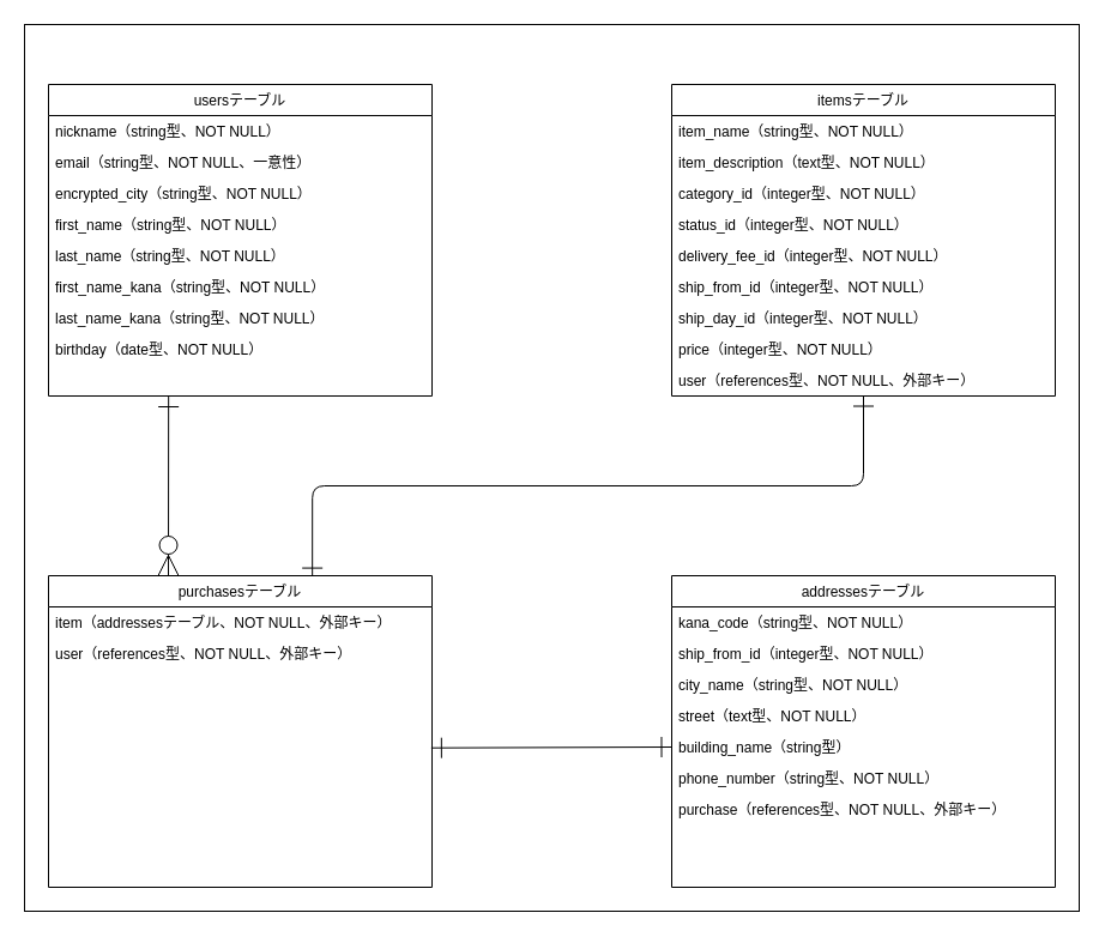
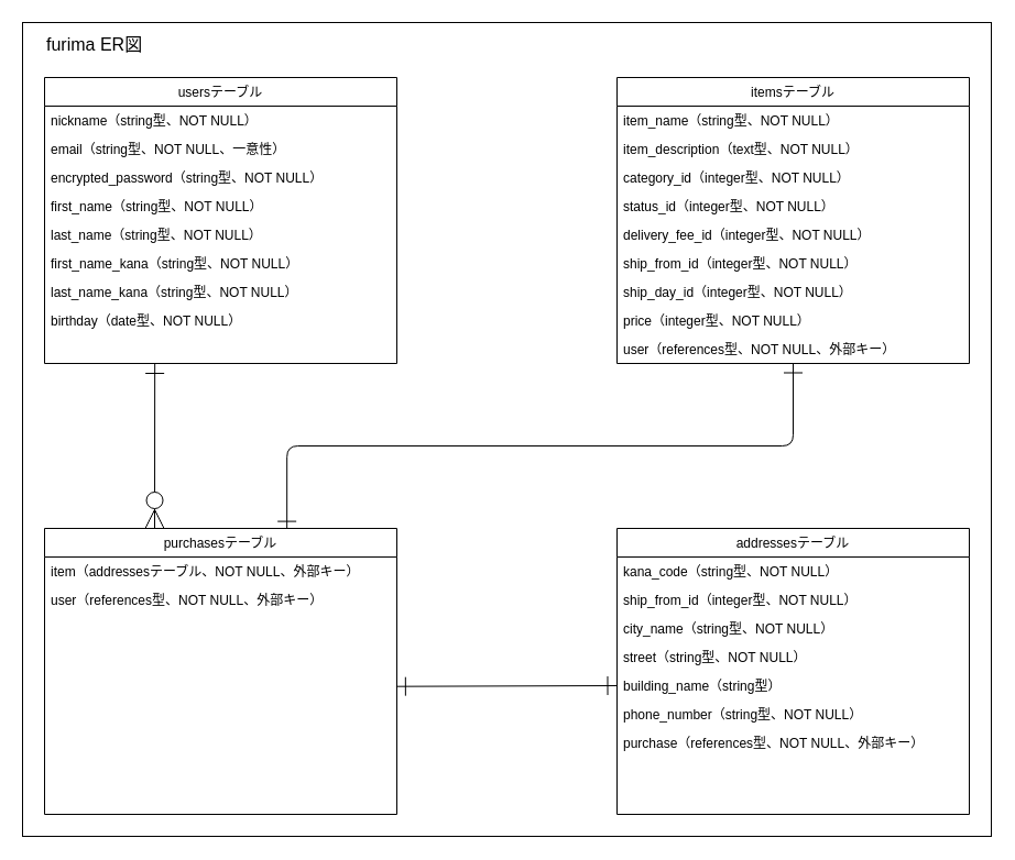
+ <mxCell id="3" value="&lt;font color=&quot;#000000&quot; style=&quot;font-size: 16px;&quot;&gt;furima ER図&lt;/font&gt;" style="text;html=1;align=left;verticalAlign=middle;resizable=0;points=[];autosize=1;strokeColor=none;fontSize=16;" parent="1" vertex="1"><mxGeometry x="40" y="30" width="100" height="20" as="geometry" /></mxCell>
- <mxCell id="17" value="encrypted_city（string型、NOT NULL）" style="text;strokeColor=none;fillColor=none;align=left;verticalAlign=top;spacingLeft=4;spacingRight=4;overflow=hidden;rotatable=0;points=[[0,0.5],[1,0.5]];portConstraint=eastwest;fontColor=#000000;" parent="14" vertex="1"><mxGeometry y="78" width="320" height="26" as="geometry" /></mxCell>
+ <mxCell id="17" value="encrypted_password（string型、NOT NULL）" style="text;strokeColor=none;fillColor=none;align=left;verticalAlign=top;spacingLeft=4;spacingRight=4;overflow=hidden;rotatable=0;points=[[0,0.5],[1,0.5]];portConstraint=eastwest;fontColor=#000000;" parent="14" vertex="1"><mxGeometry y="78" width="320" height="26" as="geometry" /></mxCell>
- <mxCell id="32" value="street（text型、NOT NULL）" style="text;strokeColor=none;fillColor=none;align=left;verticalAlign=top;spacingLeft=4;spacingRight=4;overflow=hidden;rotatable=0;points=[[0,0.5],[1,0.5]];portConstraint=eastwest;fontColor=#000000;" parent="28" vertex="1"><mxGeometry y="104" width="320" height="26" as="geometry" /></mxCell>
+ <mxCell id="32" value="street（string型、NOT NULL）" style="text;strokeColor=none;fillColor=none;align=left;verticalAlign=top;spacingLeft=4;spacingRight=4;overflow=hidden;rotatable=0;points=[[0,0.5],[1,0.5]];portConstraint=eastwest;fontColor=#000000;" parent="28" vertex="1"><mxGeometry y="104" width="320" height="26" as="geometry" /></mxCell>
